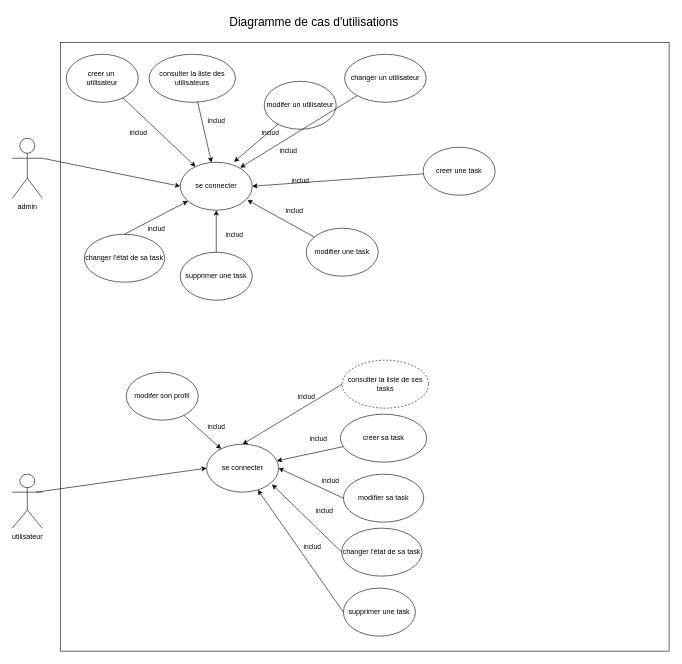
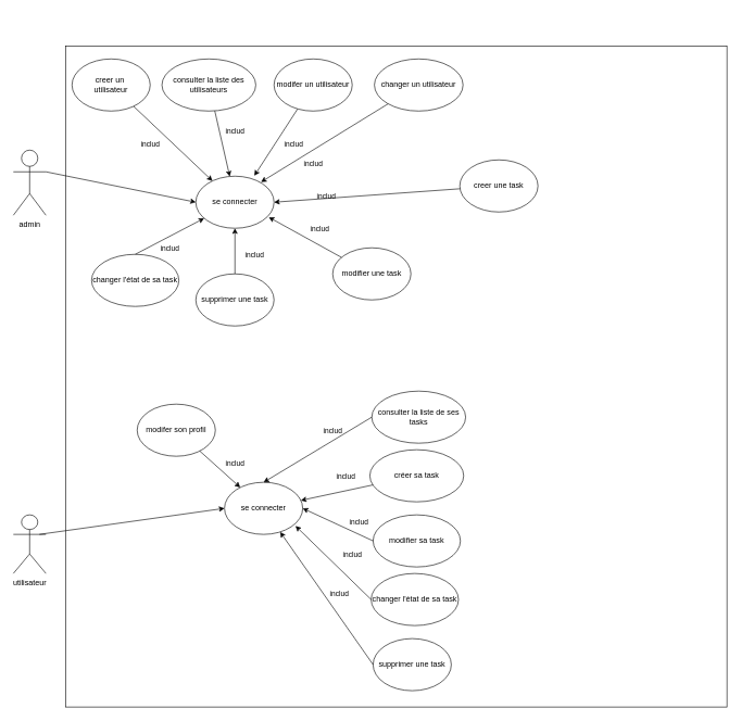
- <mxCell id="3" value="&lt;font style=&quot;font-size: 20px;&quot;&gt;Diagramme de cas d'utilisations&lt;/font&gt;" style="text;html=1;align=center;verticalAlign=middle;whiteSpace=wrap;rounded=0;" parent="1" vertex="1"><mxGeometry x="340" y="20" width="366" height="30" as="geometry" /></mxCell>
- <mxCell id="8" value="modifer un utilisateur" style="ellipse;whiteSpace=wrap;html=1;" parent="1" vertex="1"><mxGeometry x="440" y="135" width="120" height="80" as="geometry" /></mxCell>
+ <mxCell id="8" value="modifer un utilisateur" style="ellipse;whiteSpace=wrap;html=1;" parent="1" vertex="1"><mxGeometry x="420" y="90" width="120" height="80" as="geometry" /></mxCell>
- <mxCell id="50" value="consulter la liste de ses tasks" style="ellipse;whiteSpace=wrap;html=1;dashed=1;" vertex="1" parent="1"><mxGeometry x="570" y="600" width="144" height="80" as="geometry" /></mxCell>
+ <mxCell id="50" value="consulter la liste de ses tasks" style="ellipse;whiteSpace=wrap;html=1;" vertex="1" parent="1"><mxGeometry x="570" y="600" width="144" height="80" as="geometry" /></mxCell>
